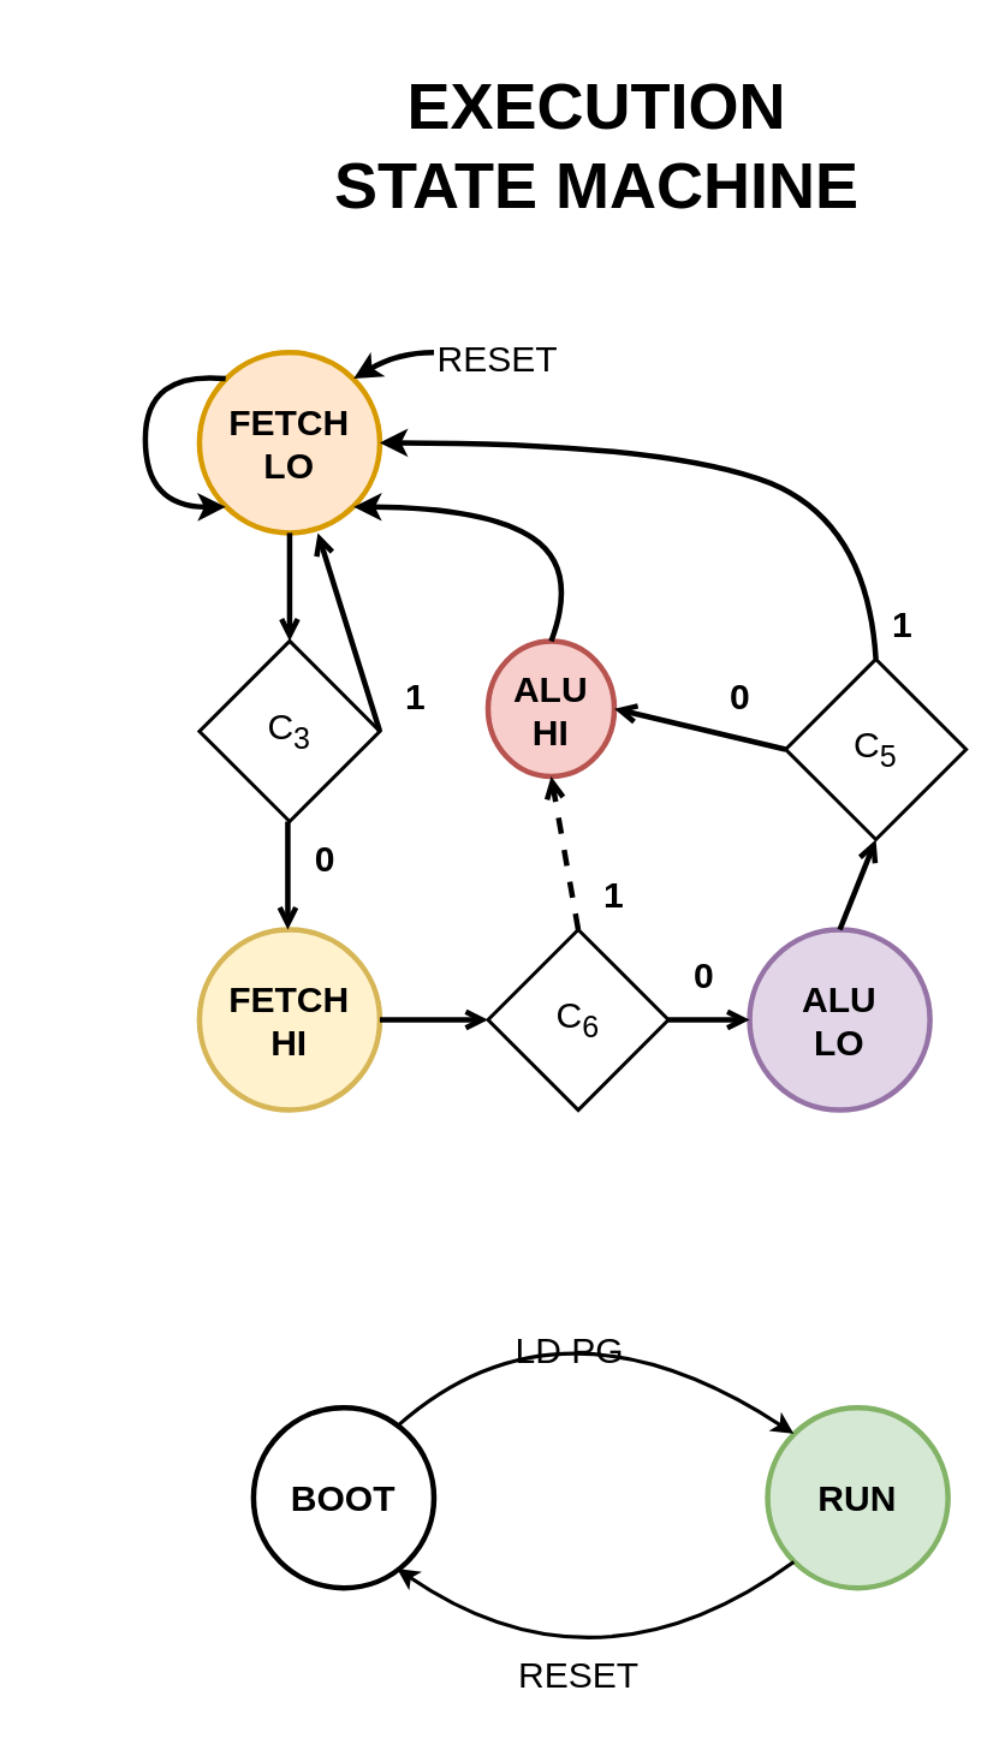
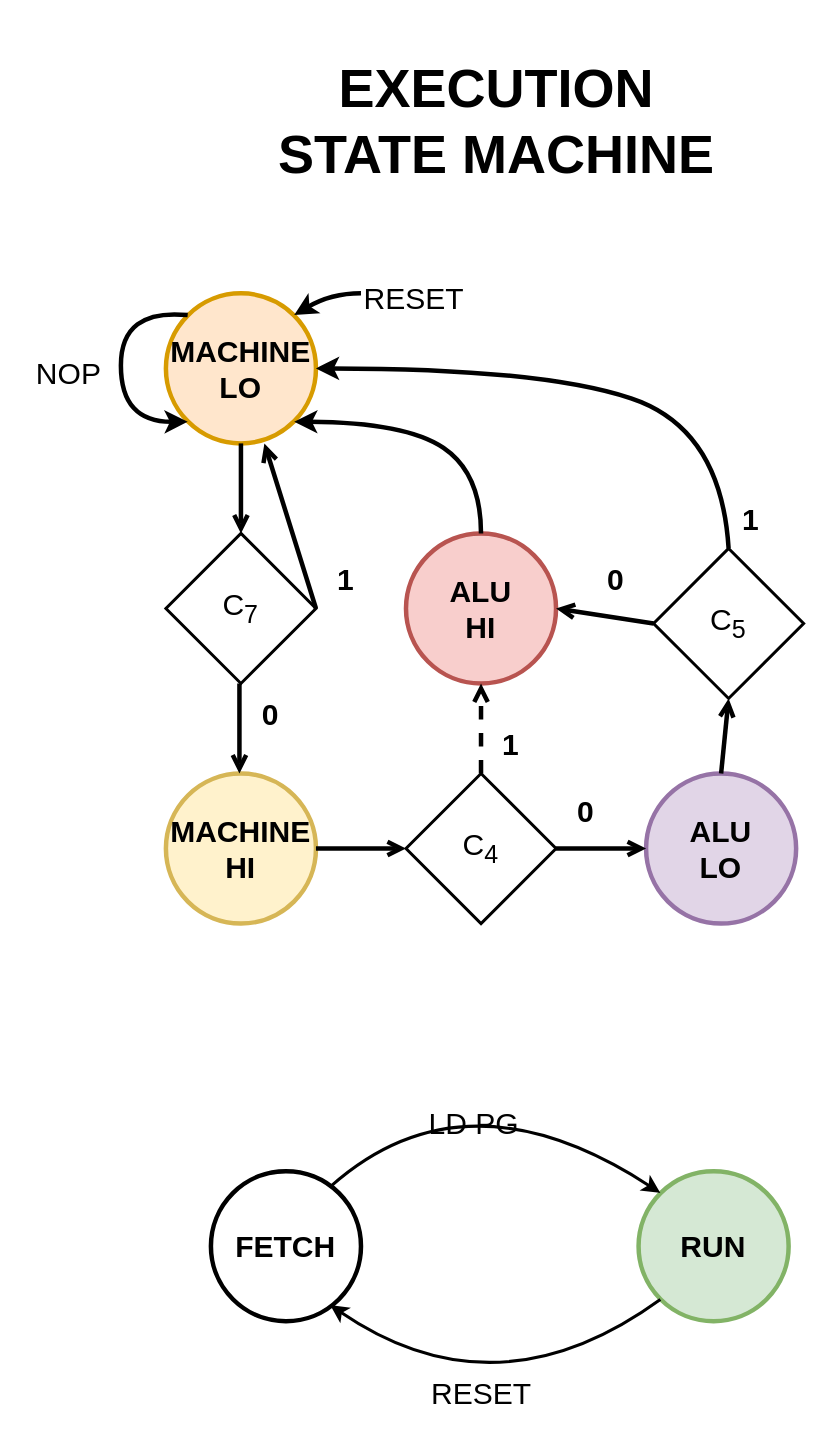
+ <mxCell id="26" value="&lt;font style=&quot;font-size: 20px&quot;&gt;NOP&lt;/font&gt;" style="text;html=1;align=center;" parent="1" vertex="1"><mxGeometry x="20" y="230" width="50" height="30" as="geometry" /></mxCell>
- <mxCell id="3" value="&lt;font&gt;&lt;b&gt;&lt;font style=&quot;font-size: 20px&quot;&gt;FETCH&lt;br&gt;&lt;/font&gt;&lt;font style=&quot;font-size: 20px&quot;&gt;LO&lt;/font&gt;&lt;/b&gt;&lt;br&gt;&lt;/font&gt;" style="strokeWidth=3;html=1;shape=mxgraph.flowchart.start_2;whiteSpace=wrap;fillColor=#ffe6cc;strokeColor=#d79b00;" parent="1" vertex="1"><mxGeometry x="110" y="195" width="100" height="100" as="geometry" /></mxCell>
+ <mxCell id="3" value="&lt;font&gt;&lt;b&gt;&lt;font style=&quot;font-size: 20px&quot;&gt;MACHINE&lt;br&gt;&lt;/font&gt;&lt;font style=&quot;font-size: 20px&quot;&gt;LO&lt;/font&gt;&lt;/b&gt;&lt;br&gt;&lt;/font&gt;" style="strokeWidth=3;html=1;shape=mxgraph.flowchart.start_2;whiteSpace=wrap;fillColor=#ffe6cc;strokeColor=#d79b00;" parent="1" vertex="1"><mxGeometry x="110" y="195" width="100" height="100" as="geometry" /></mxCell>
- <mxCell id="8" value="&lt;font&gt;&lt;b&gt;&lt;font&gt;&lt;font style=&quot;font-size: 20px&quot;&gt;ALU&lt;/font&gt;&lt;br&gt;&lt;/font&gt;&lt;font style=&quot;font-size: 20px&quot;&gt;HI&lt;/font&gt;&lt;/b&gt;&lt;br&gt;&lt;/font&gt;" style="strokeWidth=3;html=1;shape=mxgraph.flowchart.start_2;whiteSpace=wrap;fillColor=#f8cecc;strokeColor=#b85450;" parent="1" vertex="1"><mxGeometry x="270" y="355" width="70" height="75" as="geometry" /></mxCell>
+ <mxCell id="8" value="&lt;font&gt;&lt;b&gt;&lt;font&gt;&lt;font style=&quot;font-size: 20px&quot;&gt;ALU&lt;/font&gt;&lt;br&gt;&lt;/font&gt;&lt;font style=&quot;font-size: 20px&quot;&gt;HI&lt;/font&gt;&lt;/b&gt;&lt;br&gt;&lt;/font&gt;" style="strokeWidth=3;html=1;shape=mxgraph.flowchart.start_2;whiteSpace=wrap;fillColor=#f8cecc;strokeColor=#b85450;" parent="1" vertex="1"><mxGeometry x="270" y="355" width="100" height="100" as="geometry" /></mxCell>
- <mxCell id="2" value="&lt;font style=&quot;font-size: 20px&quot;&gt;C&lt;sub&gt;3&lt;/sub&gt;&lt;/font&gt;" style="strokeWidth=2;html=1;shape=mxgraph.flowchart.decision;whiteSpace=wrap;" parent="1" vertex="1"><mxGeometry x="110" y="355" width="100" height="100" as="geometry" /></mxCell>
+ <mxCell id="2" value="&lt;font style=&quot;font-size: 20px&quot;&gt;C&lt;sub&gt;7&lt;/sub&gt;&lt;/font&gt;" style="strokeWidth=2;html=1;shape=mxgraph.flowchart.decision;whiteSpace=wrap;" parent="1" vertex="1"><mxGeometry x="110" y="355" width="100" height="100" as="geometry" /></mxCell>
- <mxCell id="4" value="&lt;font&gt;&lt;b&gt;&lt;font&gt;&lt;font style=&quot;font-size: 20px&quot;&gt;FETCH&lt;/font&gt;&lt;br&gt;&lt;/font&gt;&lt;font style=&quot;font-size: 20px&quot;&gt;HI&lt;/font&gt;&lt;/b&gt;&lt;br&gt;&lt;/font&gt;" style="strokeWidth=3;html=1;shape=mxgraph.flowchart.start_2;whiteSpace=wrap;fillColor=#fff2cc;strokeColor=#d6b656;" parent="1" vertex="1"><mxGeometry x="110" y="515" width="100" height="100" as="geometry" /></mxCell>
+ <mxCell id="4" value="&lt;font&gt;&lt;b&gt;&lt;font&gt;&lt;font style=&quot;font-size: 20px&quot;&gt;MACHINE&lt;/font&gt;&lt;br&gt;&lt;/font&gt;&lt;font style=&quot;font-size: 20px&quot;&gt;HI&lt;/font&gt;&lt;/b&gt;&lt;br&gt;&lt;/font&gt;" style="strokeWidth=3;html=1;shape=mxgraph.flowchart.start_2;whiteSpace=wrap;fillColor=#fff2cc;strokeColor=#d6b656;" parent="1" vertex="1"><mxGeometry x="110" y="515" width="100" height="100" as="geometry" /></mxCell>
- <mxCell id="5" value="&lt;font style=&quot;font-size: 20px&quot;&gt;C&lt;sub&gt;6&lt;/sub&gt;&lt;/font&gt;" style="strokeWidth=2;html=1;shape=mxgraph.flowchart.decision;whiteSpace=wrap;" parent="1" vertex="1"><mxGeometry x="270" y="515" width="100" height="100" as="geometry" /></mxCell>
+ <mxCell id="5" value="&lt;font style=&quot;font-size: 20px&quot;&gt;C&lt;sub&gt;4&lt;/sub&gt;&lt;/font&gt;" style="strokeWidth=2;html=1;shape=mxgraph.flowchart.decision;whiteSpace=wrap;" parent="1" vertex="1"><mxGeometry x="270" y="515" width="100" height="100" as="geometry" /></mxCell>
- <mxCell id="7" value="&lt;font&gt;&lt;b&gt;&lt;font&gt;&lt;font style=&quot;font-size: 20px&quot;&gt;ALU&lt;/font&gt;&lt;br&gt;&lt;/font&gt;&lt;font style=&quot;font-size: 20px&quot;&gt;LO&lt;/font&gt;&lt;/b&gt;&lt;br&gt;&lt;/font&gt;" style="strokeWidth=3;html=1;shape=mxgraph.flowchart.start_2;whiteSpace=wrap;fillColor=#e1d5e7;strokeColor=#9673a6;" parent="1" vertex="1"><mxGeometry x="415" y="515" width="100" height="100" as="geometry" /></mxCell>
+ <mxCell id="7" value="&lt;font&gt;&lt;b&gt;&lt;font&gt;&lt;font style=&quot;font-size: 20px&quot;&gt;ALU&lt;/font&gt;&lt;br&gt;&lt;/font&gt;&lt;font style=&quot;font-size: 20px&quot;&gt;LO&lt;/font&gt;&lt;/b&gt;&lt;br&gt;&lt;/font&gt;" style="strokeWidth=3;html=1;shape=mxgraph.flowchart.start_2;whiteSpace=wrap;fillColor=#e1d5e7;strokeColor=#9673a6;" parent="1" vertex="1"><mxGeometry x="430" y="515" width="100" height="100" as="geometry" /></mxCell>
- <mxCell id="30" value="&lt;font&gt;&lt;span style=&quot;font-size: 20px&quot;&gt;&lt;b&gt;BOOT&lt;/b&gt;&lt;/span&gt;&lt;br&gt;&lt;/font&gt;" style="strokeWidth=3;html=1;shape=mxgraph.flowchart.start_2;whiteSpace=wrap;" vertex="1" parent="1"><mxGeometry x="140" y="780" width="100" height="100" as="geometry" /></mxCell>
+ <mxCell id="30" value="&lt;font&gt;&lt;span style=&quot;font-size: 20px&quot;&gt;&lt;b&gt;FETCH&lt;/b&gt;&lt;/span&gt;&lt;br&gt;&lt;/font&gt;" style="strokeWidth=3;html=1;shape=mxgraph.flowchart.start_2;whiteSpace=wrap;" vertex="1" parent="1"><mxGeometry x="140" y="780" width="100" height="100" as="geometry" /></mxCell>
